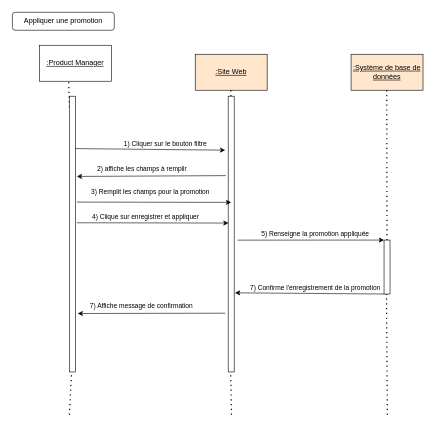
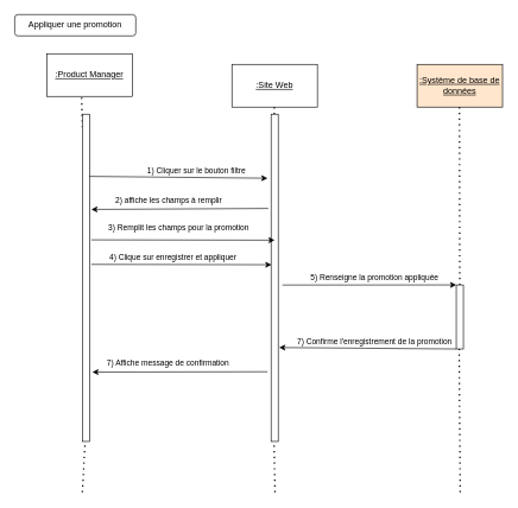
- <mxCell id="3" value="&lt;u&gt;:Site Web&lt;/u&gt;" style="rounded=0;whiteSpace=wrap;html=1;fillColor=#ffe6cc;" vertex="1" parent="1"><mxGeometry x="325" y="90" width="120" height="60" as="geometry" /></mxCell>
+ <mxCell id="3" value="&lt;u&gt;:Site Web&lt;/u&gt;" style="rounded=0;whiteSpace=wrap;html=1;" vertex="1" parent="1"><mxGeometry x="325" y="90" width="120" height="60" as="geometry" /></mxCell>
